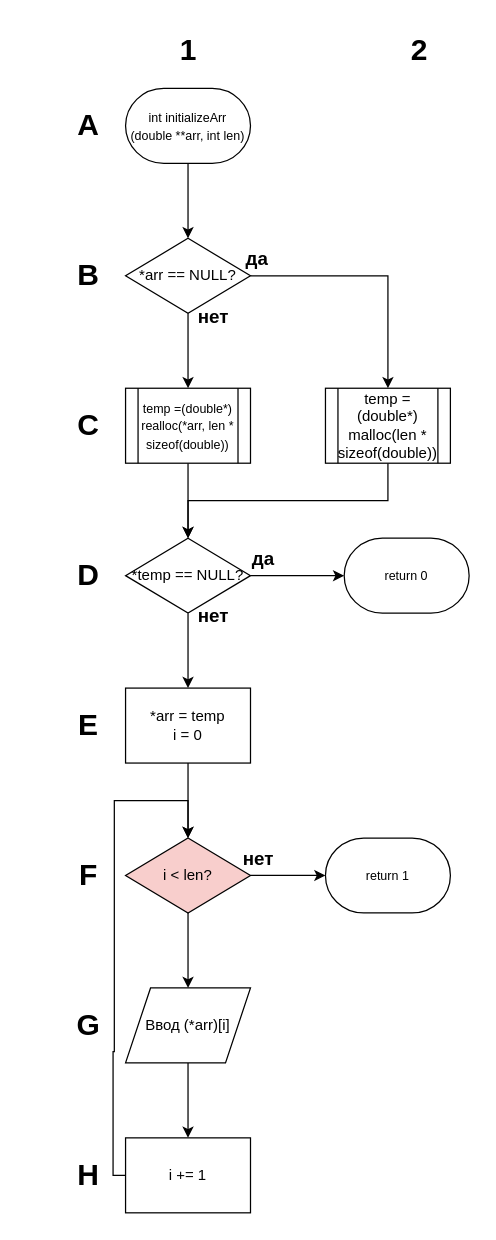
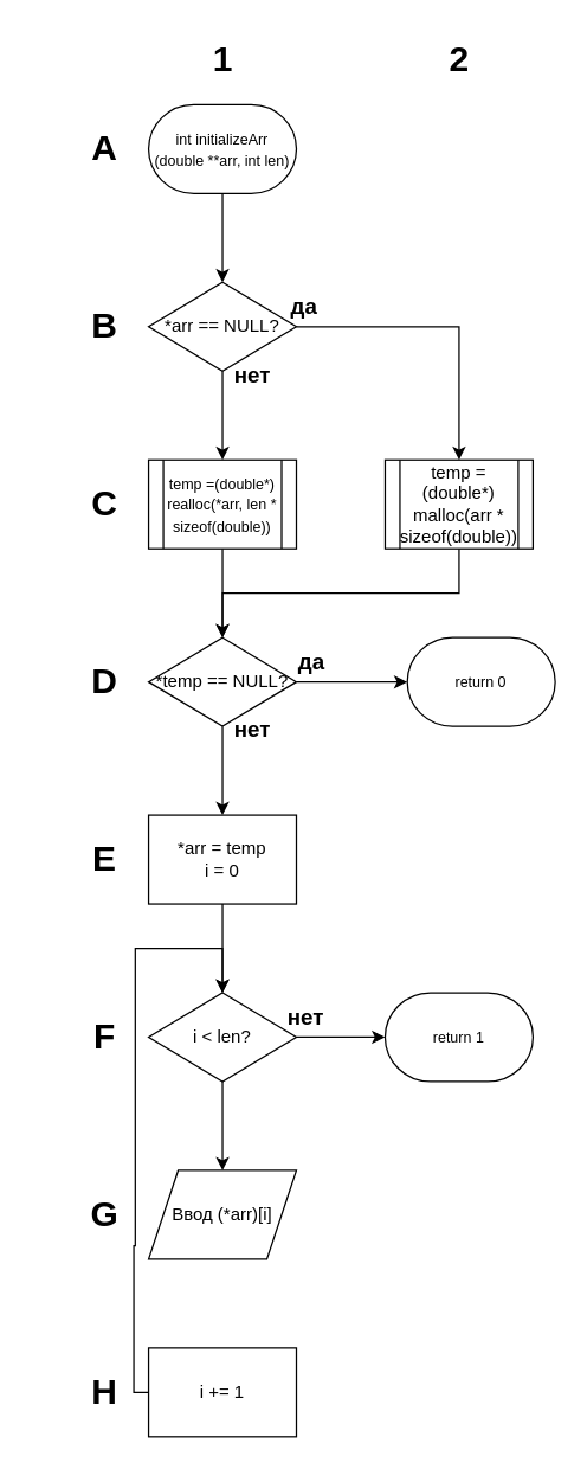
- <mxCell id="10" value="2" style="text;strokeColor=none;fillColor=none;html=1;fontSize=24;fontStyle=1;verticalAlign=middle;align=center;" vertex="1" parent="1"><mxGeometry x="285" y="20" width="100" height="40" as="geometry" /></mxCell>
+ <mxCell id="10" value="2" style="text;strokeColor=none;fillColor=none;html=1;fontSize=24;fontStyle=1;verticalAlign=middle;align=center;" vertex="1" parent="1"><mxGeometry x="260" width="100" height="40" as="geometry" y="20" /></mxCell>
- <mxCell id="20" value="&lt;font style=&quot;font-size: 12px;&quot;&gt;temp = (double*) malloc(len * sizeof(double))&lt;/font&gt;" style="shape=process;whiteSpace=wrap;html=1;backgroundOutline=1;" vertex="1" parent="1"><mxGeometry x="260" y="310" width="100" height="60" as="geometry" /></mxCell>
+ <mxCell id="20" value="&lt;font style=&quot;font-size: 12px;&quot;&gt;temp = (double*) malloc(arr * sizeof(double))&lt;/font&gt;" style="shape=process;whiteSpace=wrap;html=1;backgroundOutline=1;" vertex="1" parent="1"><mxGeometry x="260" y="310" width="100" height="60" as="geometry" /></mxCell>
- <mxCell id="31" value="i &amp;lt; len?" style="rhombus;whiteSpace=wrap;html=1;fillColor=#f8cecc;" vertex="1" parent="1"><mxGeometry x="100" y="670" width="100" height="60" as="geometry" /></mxCell>
+ <mxCell id="31" value="i &amp;lt; len?" style="rhombus;whiteSpace=wrap;html=1;" vertex="1" parent="1"><mxGeometry x="100" y="670" width="100" height="60" as="geometry" /></mxCell>
- <mxCell id="34" value="" style="edgeStyle=orthogonalEdgeStyle;rounded=0;orthogonalLoop=1;jettySize=auto;html=1;" edge="1" parent="1" source="35" target="37"><mxGeometry relative="1" as="geometry" /></mxCell>
